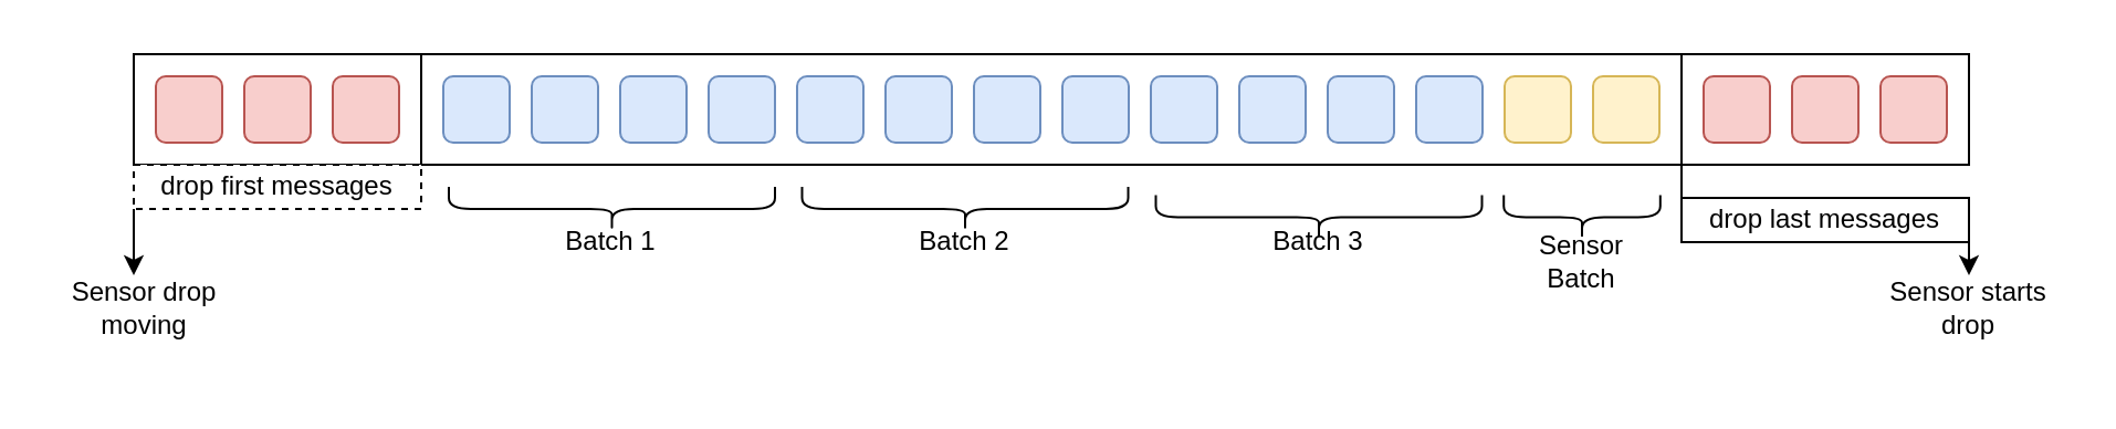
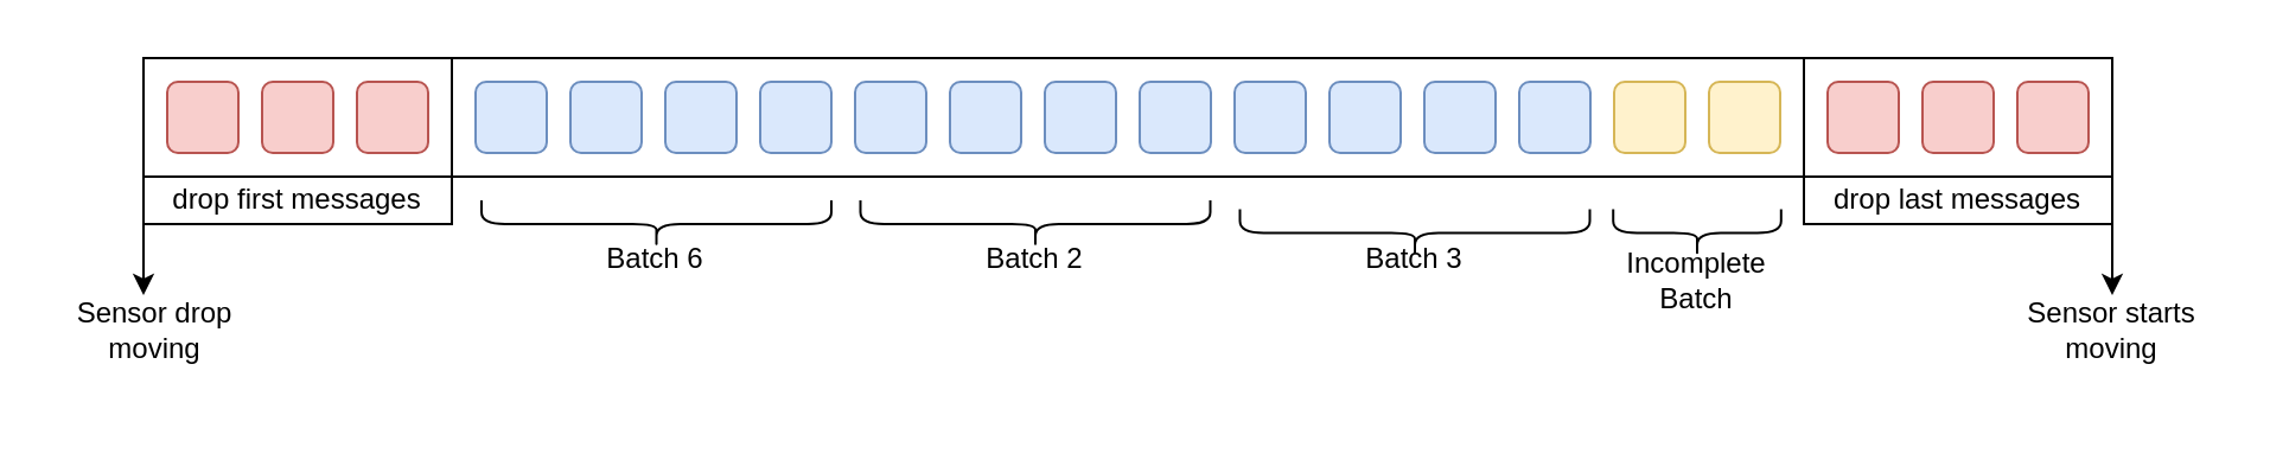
- <mxCell id="3" value="drop first messages" style="rounded=0;whiteSpace=wrap;html=1;dashed=1;" vertex="1" parent="1"><mxGeometry x="60" y="74" width="130" height="20" as="geometry" /></mxCell>
+ <mxCell id="3" value="drop first messages" style="rounded=0;whiteSpace=wrap;html=1;" vertex="1" parent="1"><mxGeometry x="60" y="74" width="130" height="20" as="geometry" /></mxCell>
- <mxCell id="4" value="drop last messages" style="rounded=0;whiteSpace=wrap;html=1;" vertex="1" parent="1"><mxGeometry x="760" y="89" width="130" height="20" as="geometry" /></mxCell>
+ <mxCell id="4" value="drop last messages" style="rounded=0;whiteSpace=wrap;html=1;" vertex="1" parent="1"><mxGeometry x="760" y="74" width="130" height="20" as="geometry" /></mxCell>
- <mxCell id="31" value="Batch 1" style="text;html=1;strokeColor=none;fillColor=none;align=center;verticalAlign=middle;whiteSpace=wrap;rounded=0;" vertex="1" parent="1"><mxGeometry x="246.25" y="94" width="60" height="30" as="geometry" /></mxCell>
+ <mxCell id="31" value="Batch 6" style="text;html=1;strokeColor=none;fillColor=none;align=center;verticalAlign=middle;whiteSpace=wrap;rounded=0;" vertex="1" parent="1"><mxGeometry x="246.25" y="94" width="60" height="30" as="geometry" /></mxCell>
- <mxCell id="34" value="Sensor Batch" style="text;html=1;strokeColor=none;fillColor=none;align=center;verticalAlign=middle;whiteSpace=wrap;rounded=0;" vertex="1" parent="1"><mxGeometry x="685" y="103.14" width="60" height="30" as="geometry" /></mxCell>
+ <mxCell id="34" value="Incomplete Batch" style="text;html=1;strokeColor=none;fillColor=none;align=center;verticalAlign=middle;whiteSpace=wrap;rounded=0;" vertex="1" parent="1"><mxGeometry x="685" y="103.14" width="60" height="30" as="geometry" /></mxCell>
- <mxCell id="37" value="Sensor starts drop" style="text;html=1;strokeColor=none;fillColor=none;align=center;verticalAlign=middle;whiteSpace=wrap;rounded=0;" vertex="1" parent="1"><mxGeometry x="845" y="124" width="90" height="30" as="geometry" /></mxCell>
+ <mxCell id="37" value="Sensor starts moving" style="text;html=1;strokeColor=none;fillColor=none;align=center;verticalAlign=middle;whiteSpace=wrap;rounded=0;" vertex="1" parent="1"><mxGeometry x="845" y="124" width="90" height="30" as="geometry" /></mxCell>
